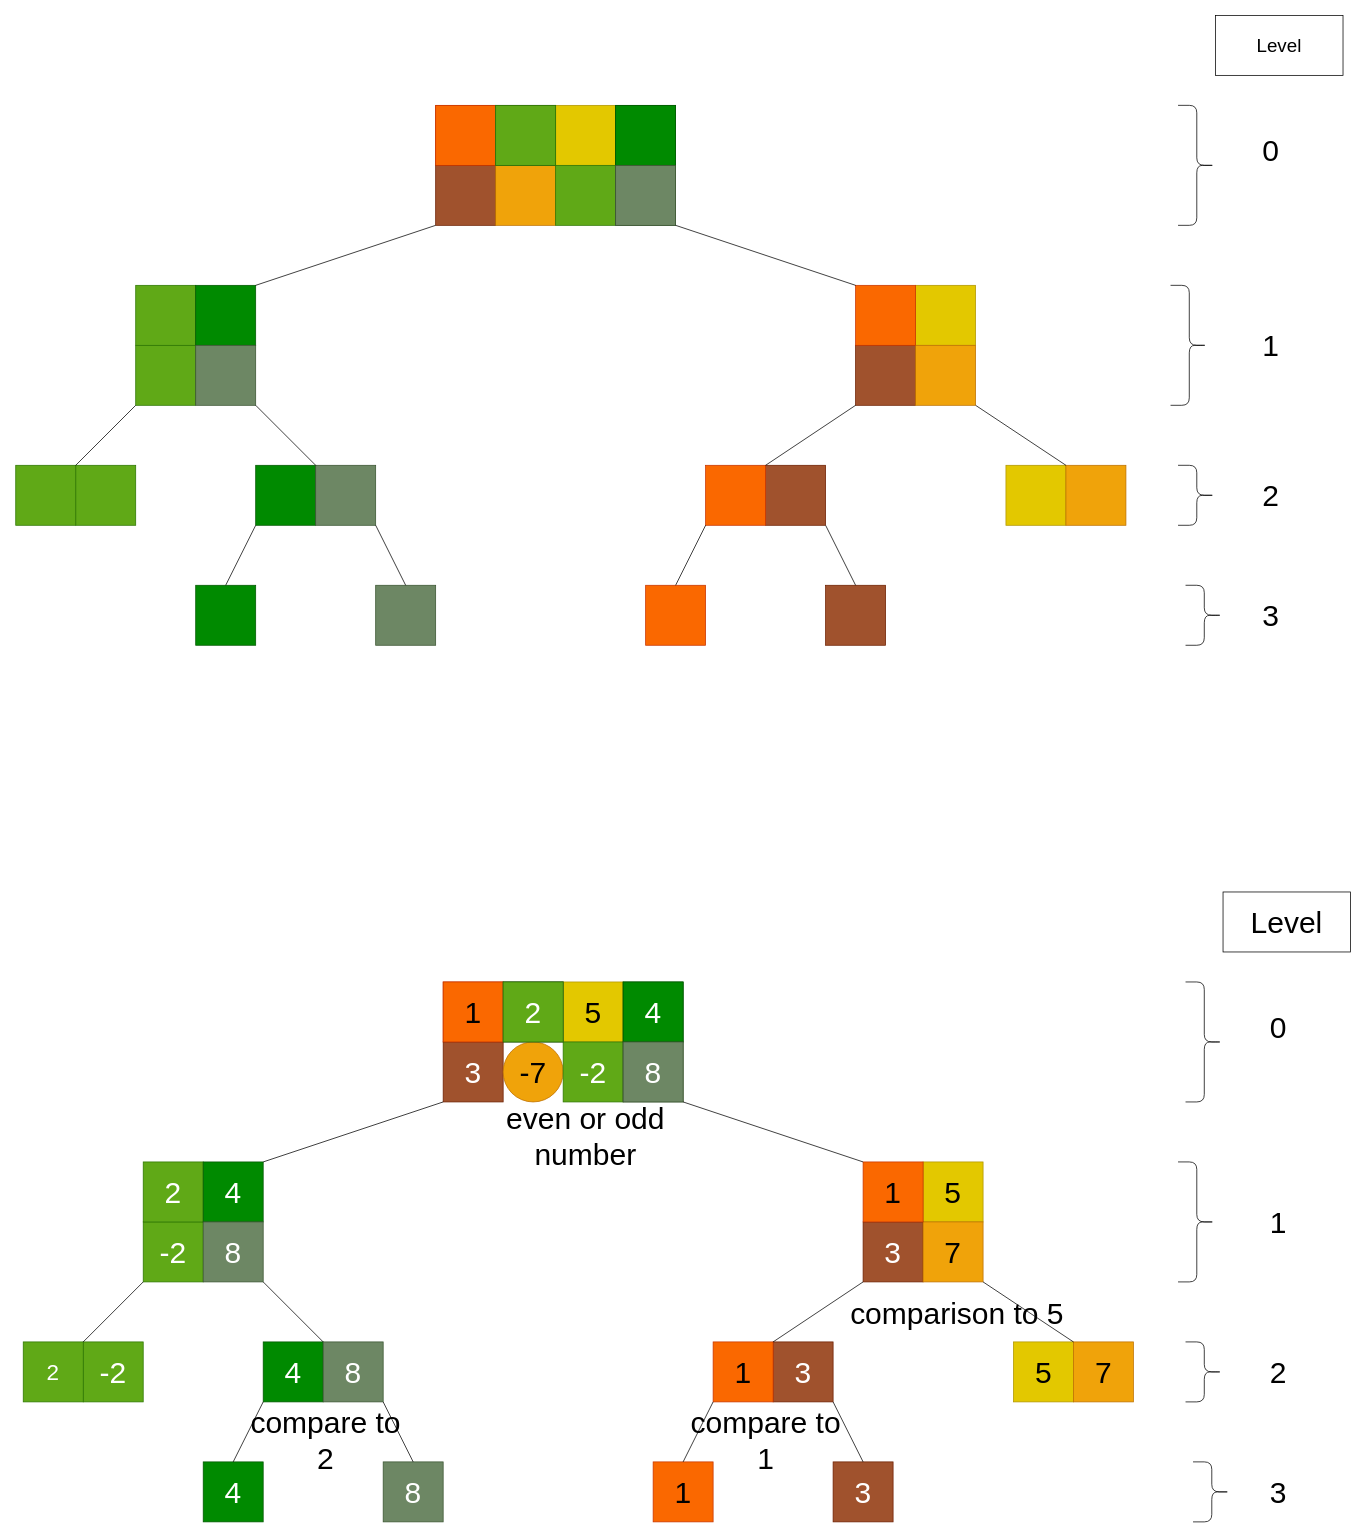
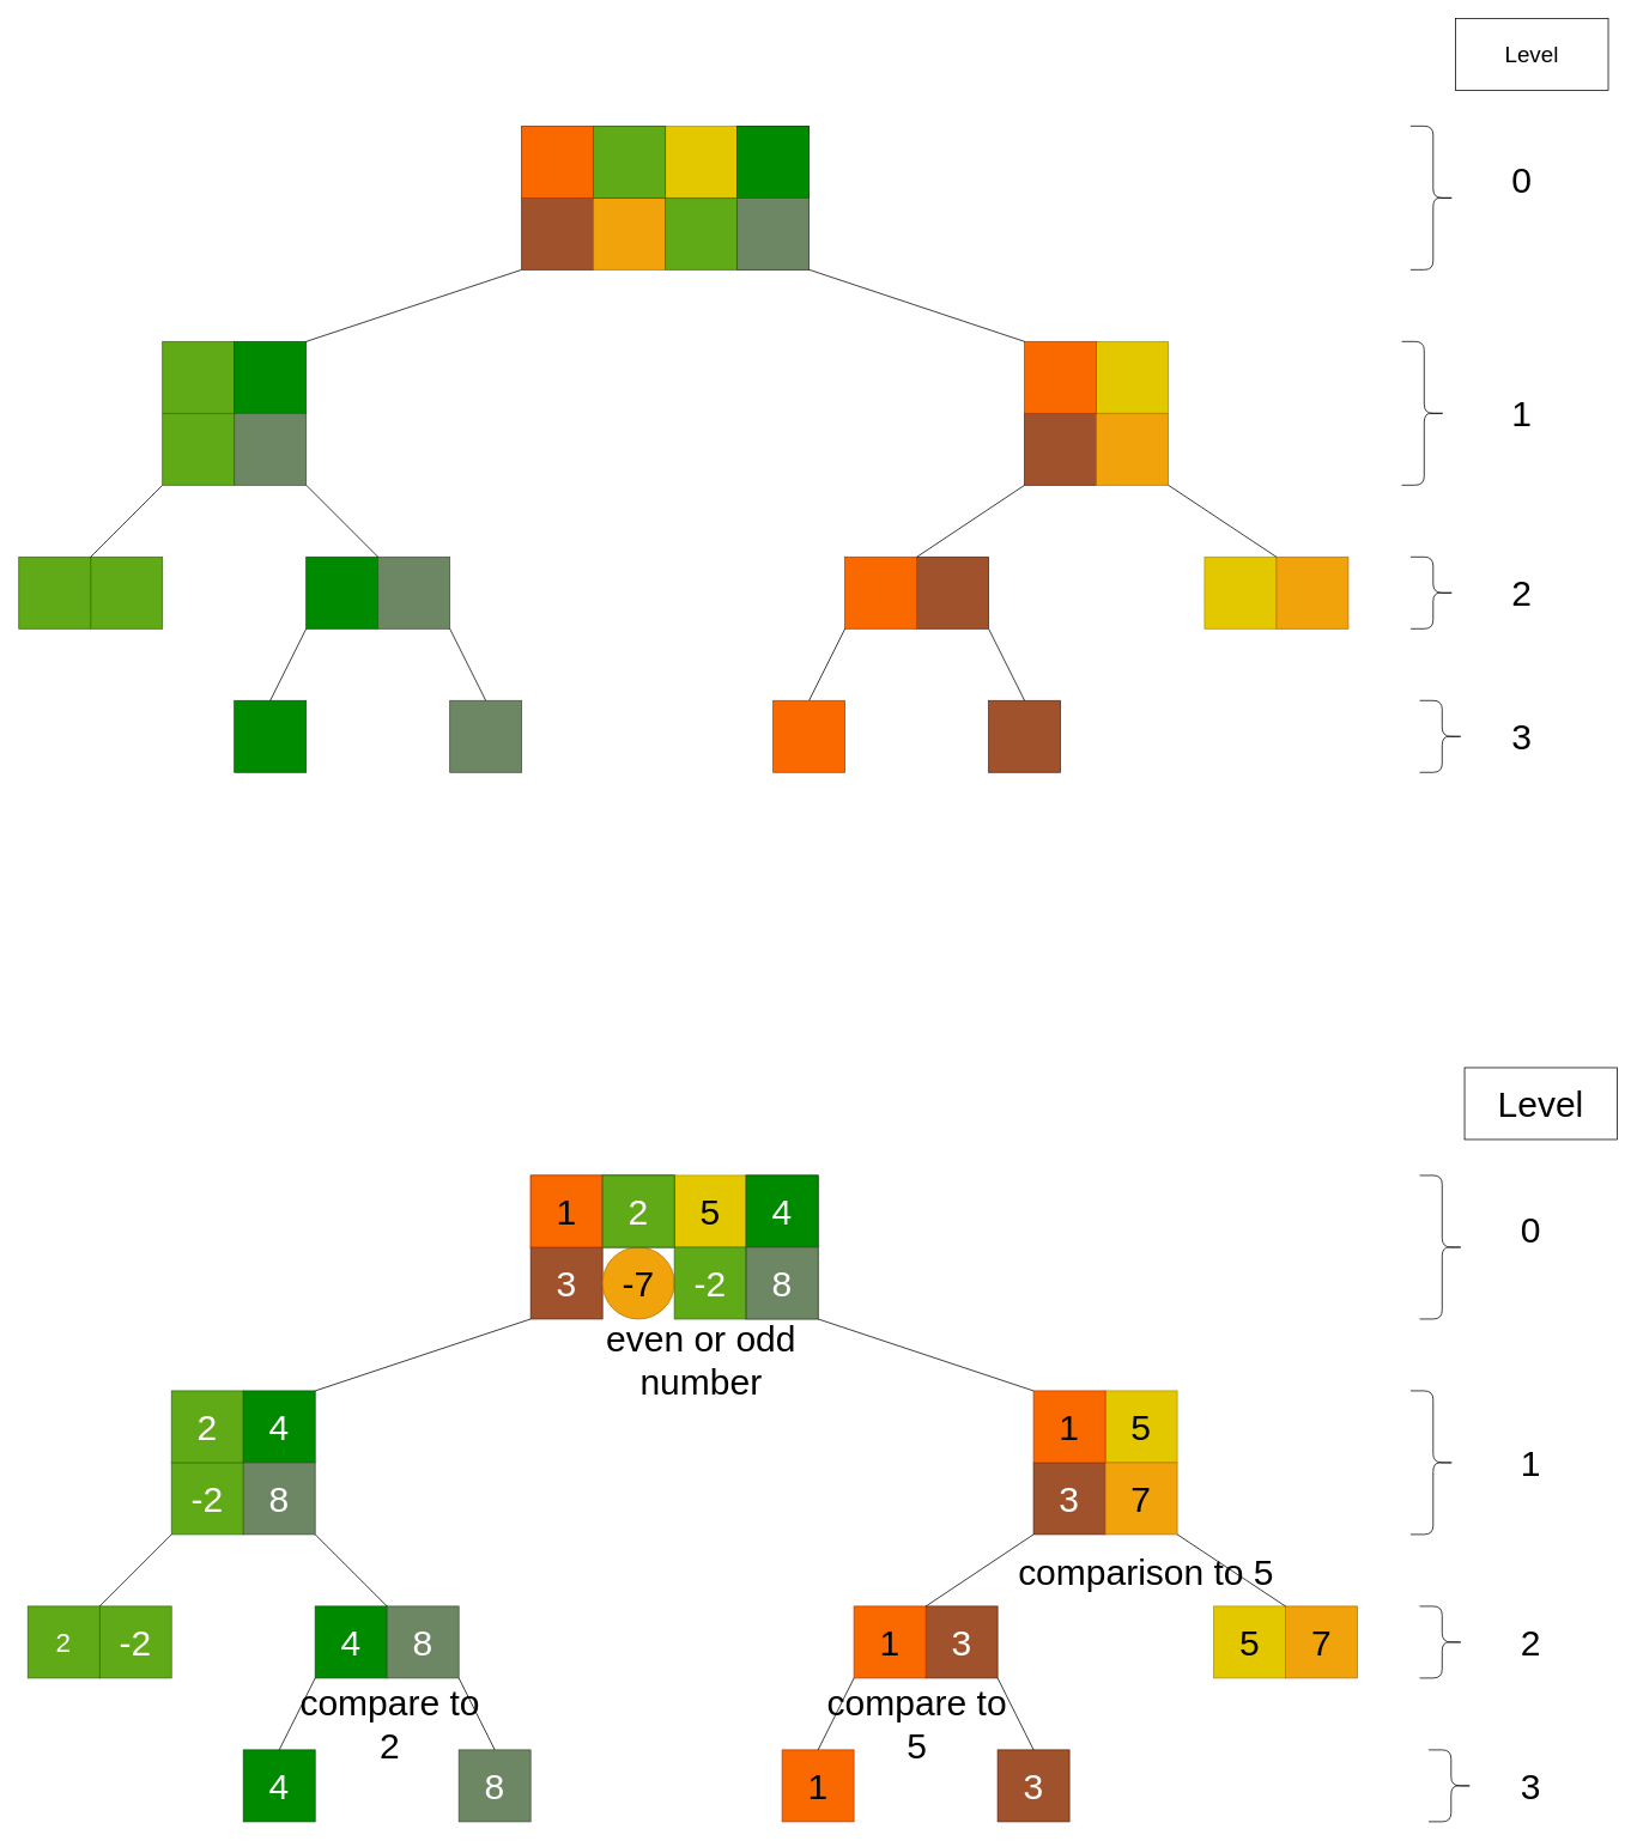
- <mxCell id="109" value="compare to&lt;br&gt;1" style="text;html=1;align=center;verticalAlign=middle;resizable=0;points=[];autosize=1;strokeColor=none;fontSize=40;" vertex="1" parent="1"><mxGeometry x="910" y="1870" width="220" height="100" as="geometry" /></mxCell>
+ <mxCell id="109" value="compare to&lt;br&gt;5" style="text;html=1;align=center;verticalAlign=middle;resizable=0;points=[];autosize=1;strokeColor=none;fontSize=40;" vertex="1" parent="1"><mxGeometry x="910" y="1870" width="220" height="100" as="geometry" /></mxCell>
